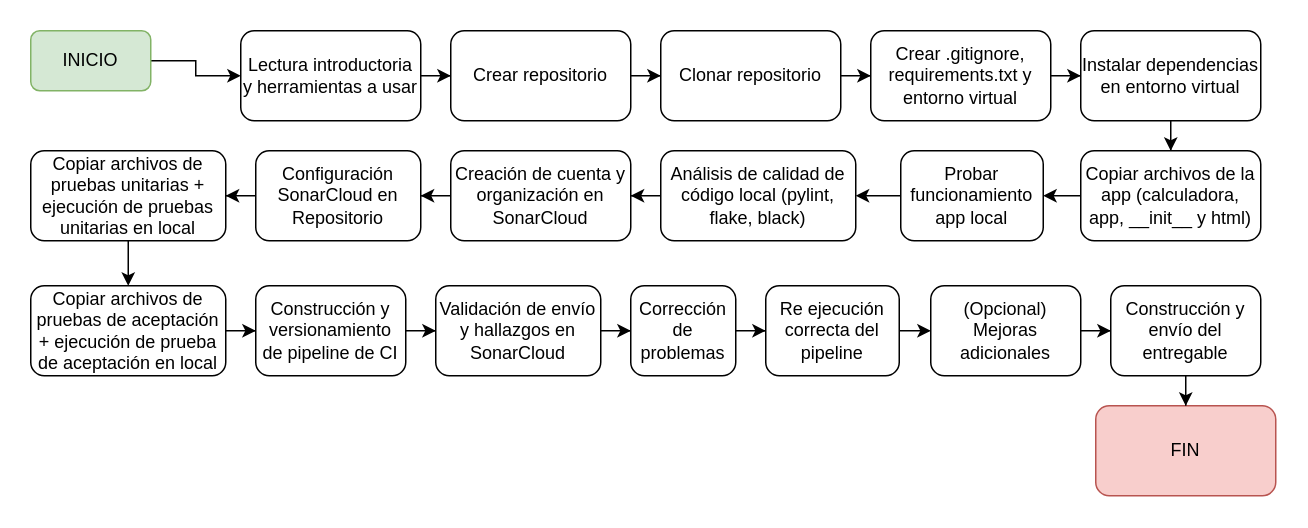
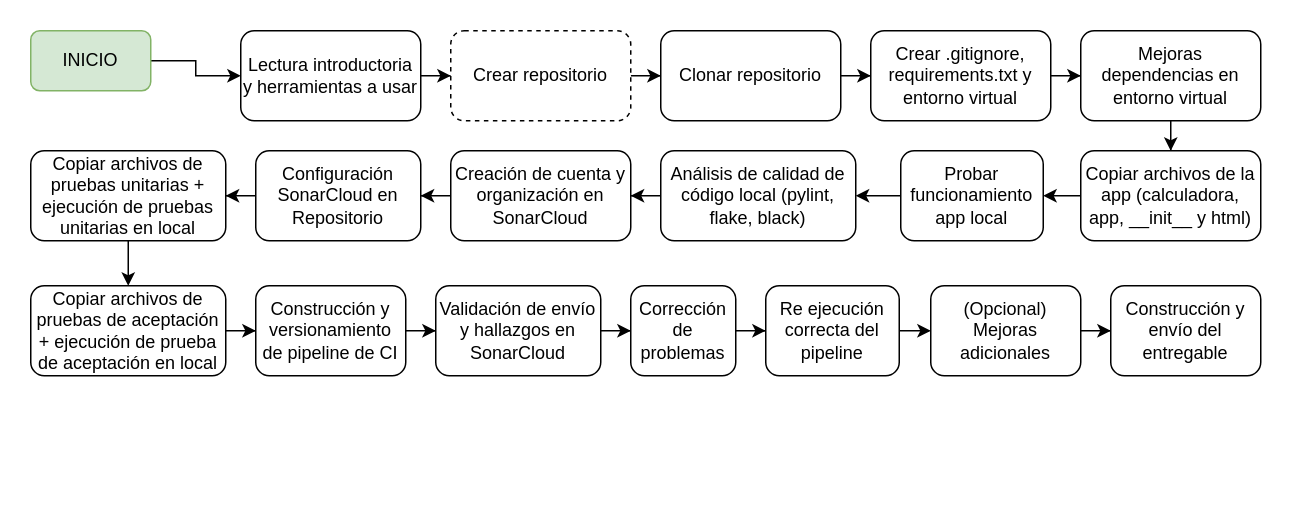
- <mxCell id="7" value="Crear&amp;nbsp;&lt;span style=&quot;background-color: transparent; color: light-dark(rgb(0, 0, 0), rgb(255, 255, 255));&quot;&gt;repositorio&lt;/span&gt;" style="rounded=1;whiteSpace=wrap;html=1;" vertex="1" parent="1"><mxGeometry x="300" y="20" width="120" height="60" as="geometry" /></mxCell>
+ <mxCell id="7" value="Crear&amp;nbsp;&lt;span style=&quot;background-color: transparent; color: light-dark(rgb(0, 0, 0), rgb(255, 255, 255));&quot;&gt;repositorio&lt;/span&gt;" style="rounded=1;whiteSpace=wrap;html=1;dashed=1;" vertex="1" parent="1"><mxGeometry x="300" y="20" width="120" height="60" as="geometry" /></mxCell>
- <mxCell id="11" value="Instalar dependencias en entorno virtual" style="rounded=1;whiteSpace=wrap;html=1;" vertex="1" parent="1"><mxGeometry x="720" y="20" width="120" height="60" as="geometry" /></mxCell>
+ <mxCell id="11" value="Mejoras dependencias en entorno virtual" style="rounded=1;whiteSpace=wrap;html=1;" vertex="1" parent="1"><mxGeometry x="720" y="20" width="120" height="60" as="geometry" /></mxCell>
- <mxCell id="39" style="edgeStyle=orthogonalEdgeStyle;rounded=0;orthogonalLoop=1;jettySize=auto;html=1;" edge="1" parent="1" source="40" target="22"><mxGeometry relative="1" as="geometry" /></mxCell>
- <mxCell id="22" value="FIN" style="rounded=1;whiteSpace=wrap;html=1;fillColor=#f8cecc;strokeColor=#b85450;" vertex="1" parent="1"><mxGeometry x="730" y="270" width="120" height="60" as="geometry" /></mxCell>
